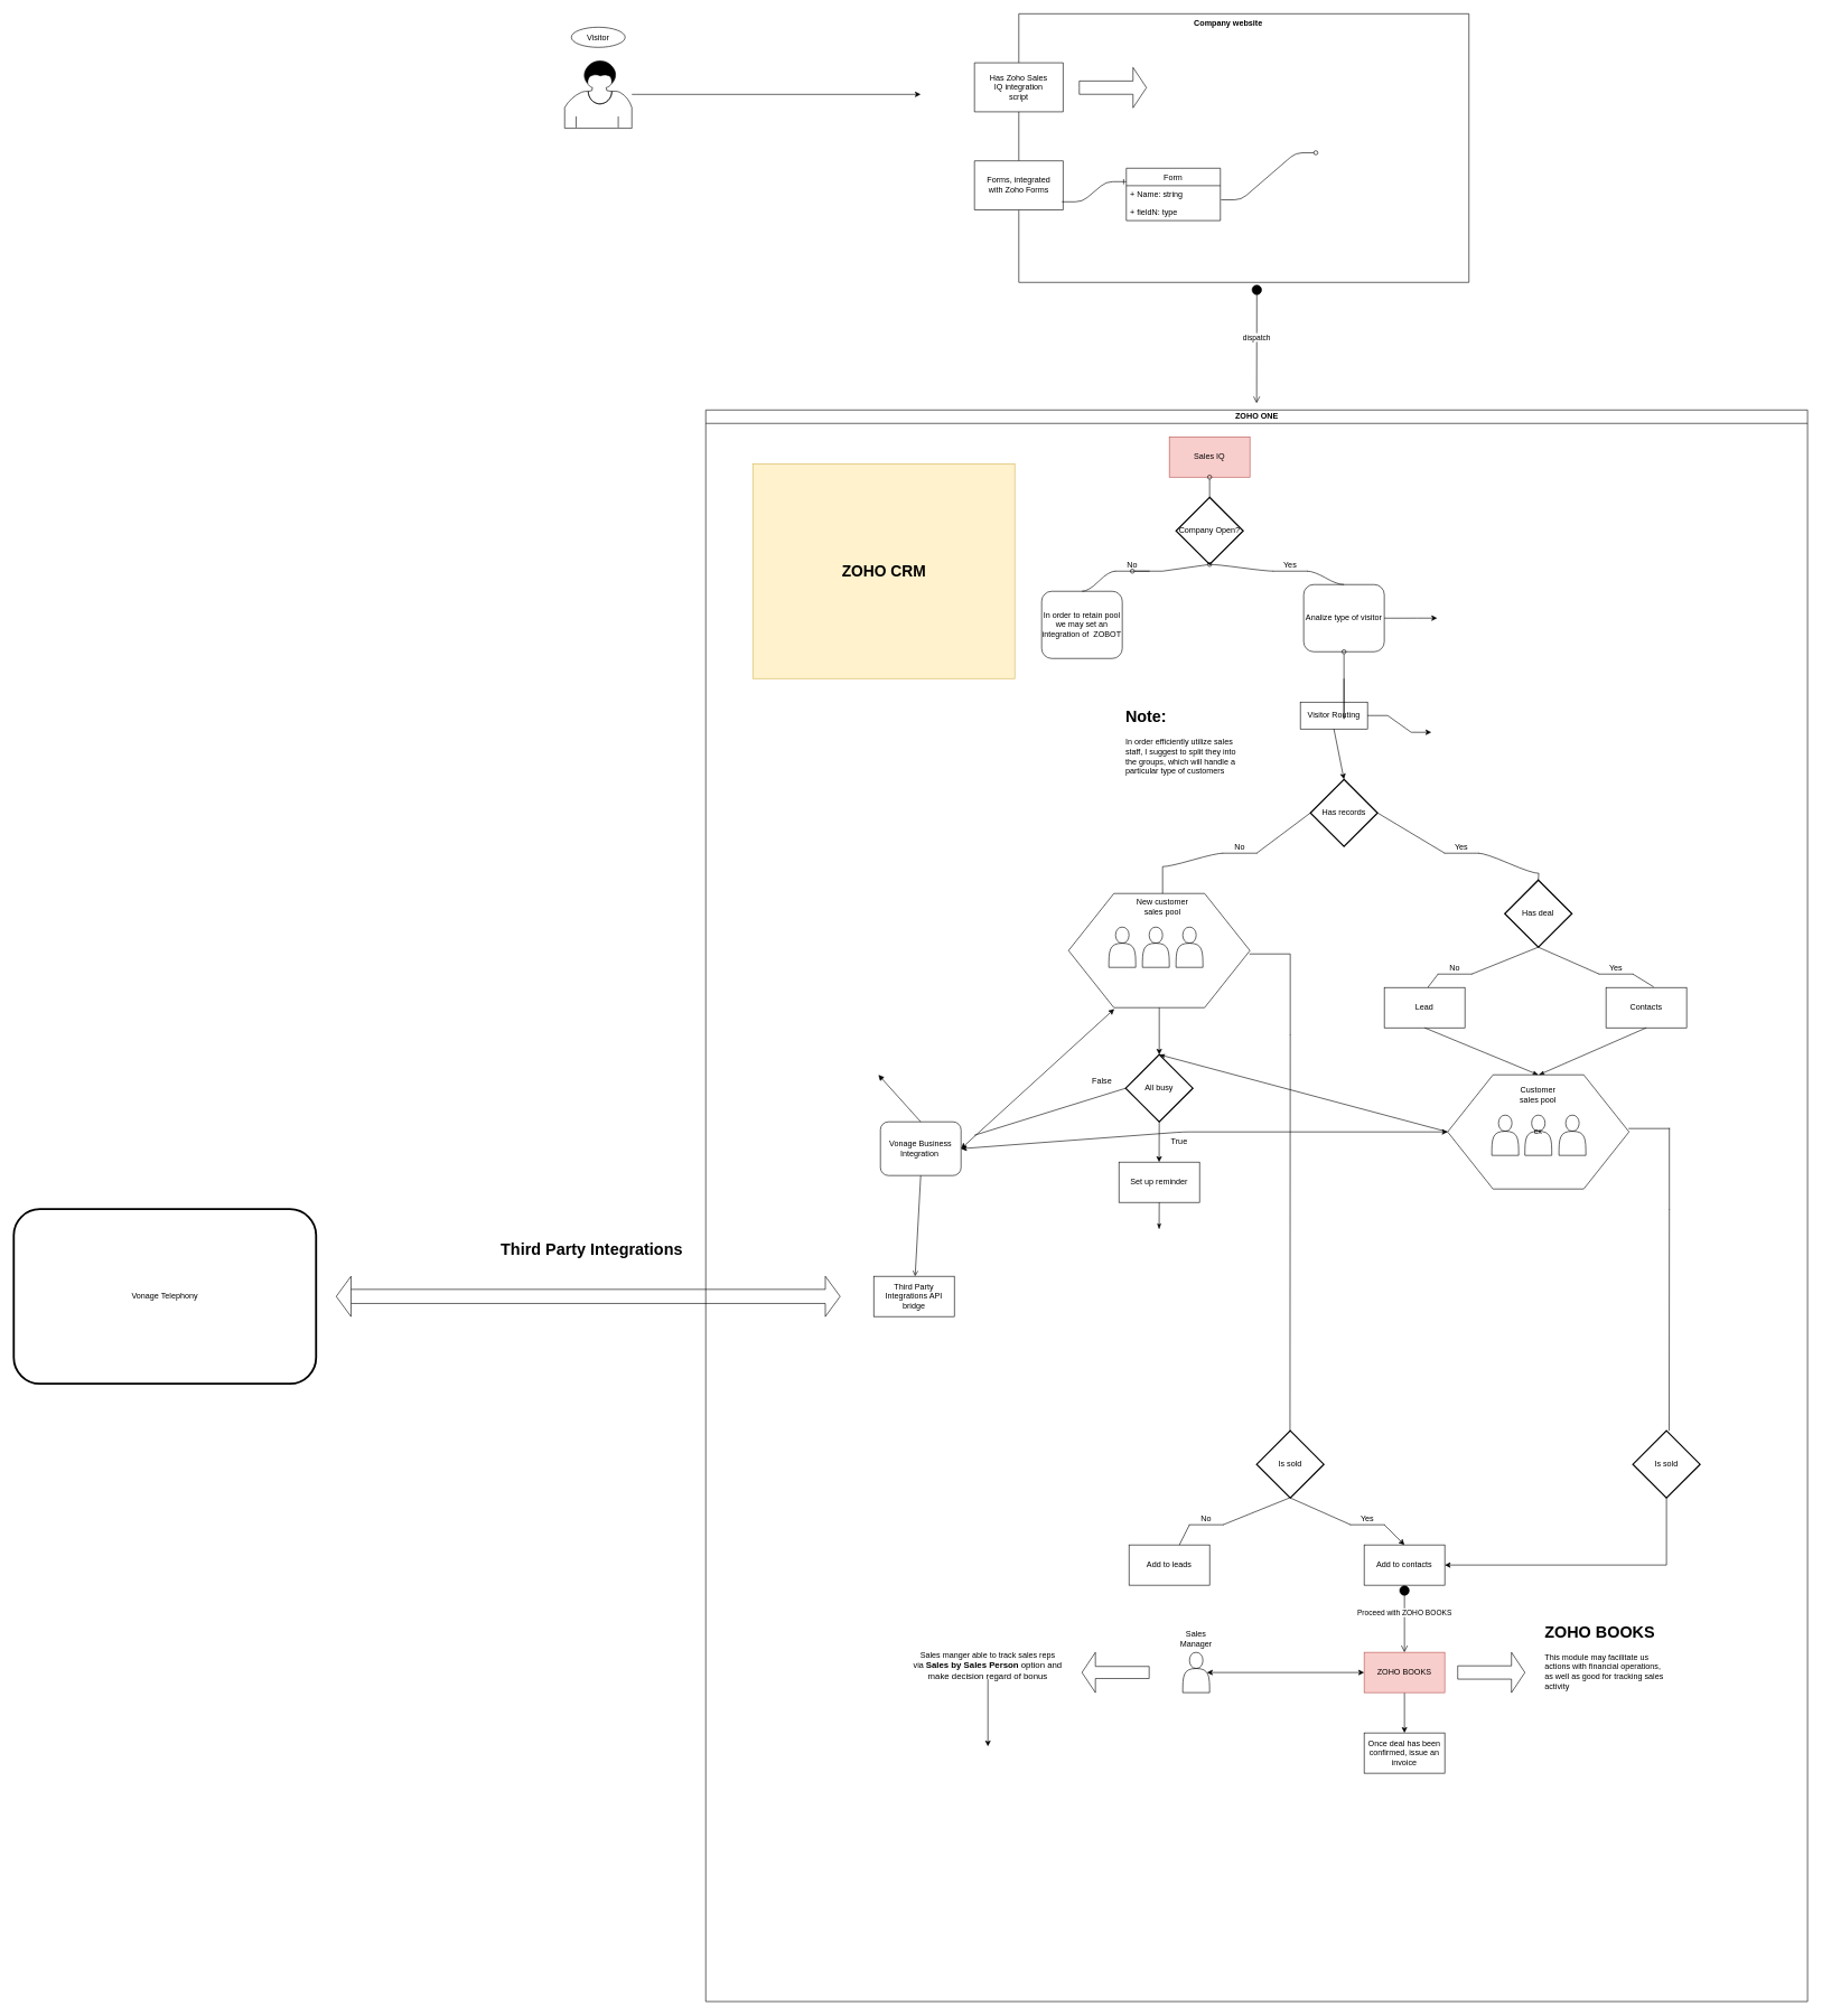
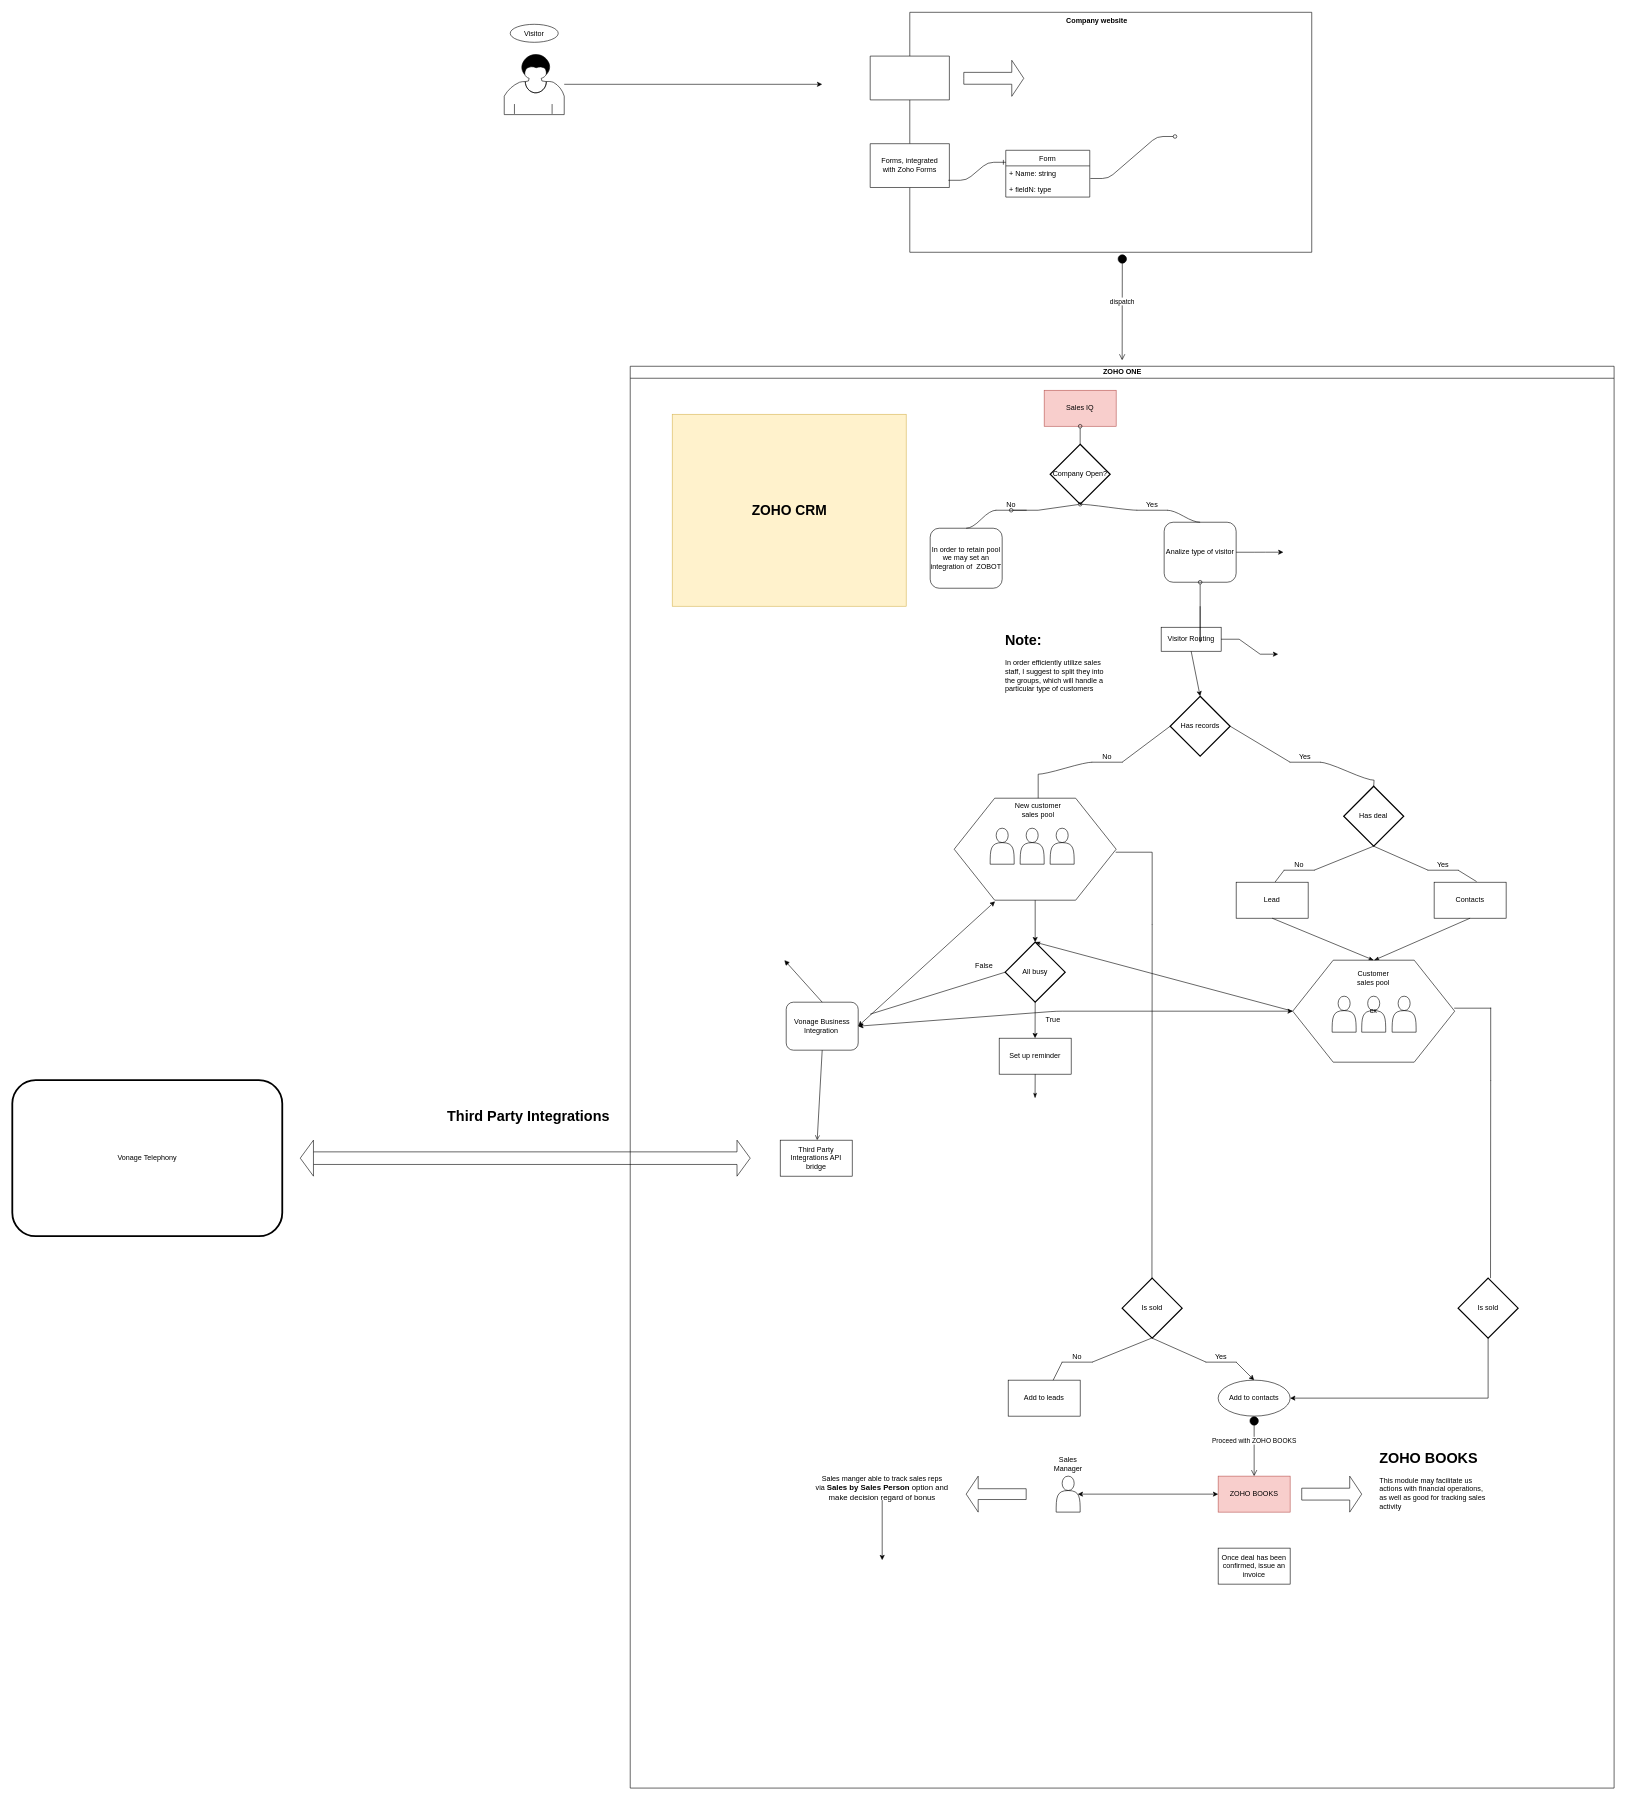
- <mxCell id="4" value="Has Zoho Sales IQ integration script" style="text;html=1;strokeColor=none;fillColor=none;align=center;verticalAlign=middle;whiteSpace=wrap;rounded=0;" vertex="1" parent="1"><mxGeometry x="1470" y="120" width="92" height="20" as="geometry" /></mxCell>
- <mxCell id="77" value="Add to contacts" style="rounded=0;whiteSpace=wrap;html=1;" vertex="1" parent="14"><mxGeometry x="980" y="1690" width="120" height="60" as="geometry" /></mxCell>
+ <mxCell id="77" value="Add to contacts" style="ellipse;whiteSpace=wrap;html=1;" vertex="1" parent="14"><mxGeometry x="980" y="1690" width="120" height="60" as="geometry" /></mxCell>
- <mxCell id="82" style="edgeStyle=none;rounded=0;orthogonalLoop=1;jettySize=auto;html=1;entryX=0.5;entryY=0;entryDx=0;entryDy=0;endArrow=classic;endFill=1;" edge="1" parent="14" source="83" target="86"><mxGeometry relative="1" as="geometry" /></mxCell>
